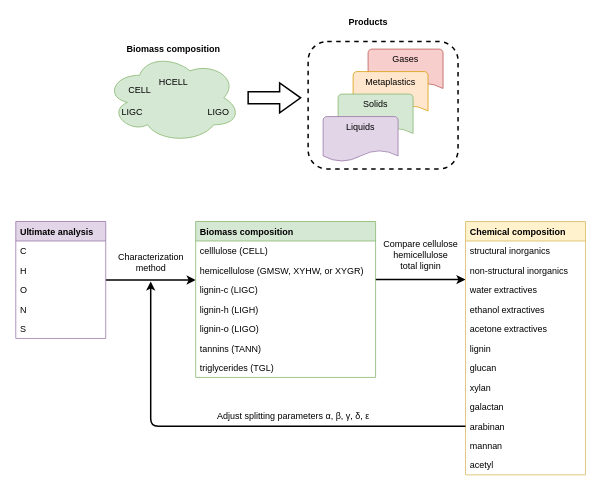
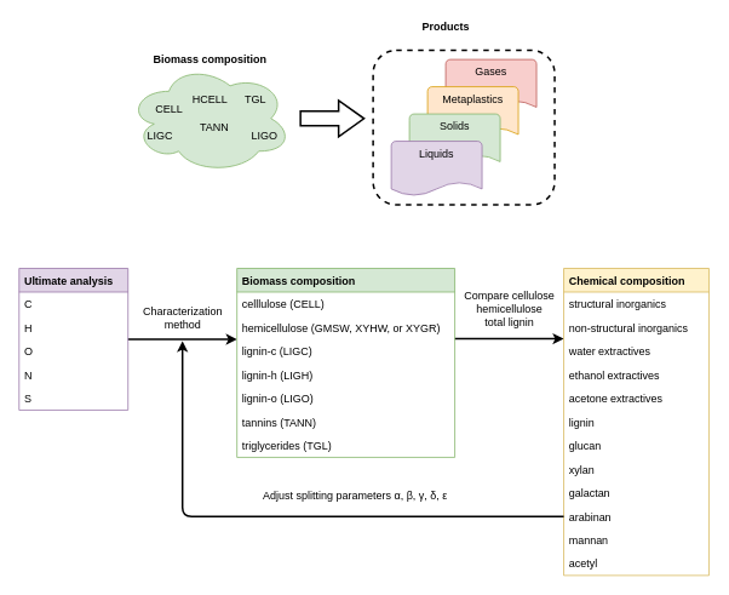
+ <mxCell id="9" value="TGL" style="text;html=1;align=center;verticalAlign=middle;resizable=0;points=[];autosize=1;strokeColor=none;" parent="1" vertex="1"><mxGeometry x="260" y="100" width="40" height="20" as="geometry" /></mxCell>
+ <mxCell id="8" value="TANN" style="text;html=1;align=center;verticalAlign=middle;resizable=0;points=[];autosize=1;strokeColor=none;" parent="1" vertex="1"><mxGeometry x="210" y="130" width="50" height="20" as="geometry" /></mxCell>
- <mxCell id="48" value="Adjust splitting parameters α, β, γ, δ, ε" style="text;html=1;align=center;verticalAlign=middle;resizable=0;points=[];autosize=1;strokeColor=none;" vertex="1" parent="1"><mxGeometry x="280" y="545" width="220" height="20" as="geometry" /></mxCell>
+ <mxCell id="48" value="Adjust splitting parameters α, β, γ, δ, ε" style="text;html=1;align=center;verticalAlign=middle;resizable=0;points=[];autosize=1;strokeColor=none;" vertex="1" parent="1"><mxGeometry x="280" y="535" width="220" height="20" as="geometry" /></mxCell>
